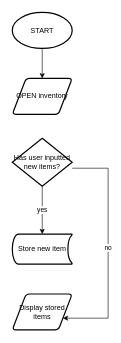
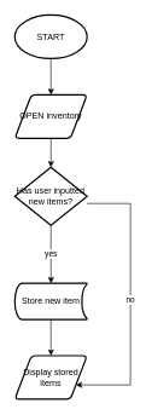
+ <mxCell id="4" style="edgeStyle=orthogonalEdgeStyle;rounded=0;orthogonalLoop=1;jettySize=auto;html=1;entryX=0.5;entryY=0;entryDx=0;entryDy=0;entryPerimeter=0;" edge="1" parent="1" source="5" target="8"><mxGeometry relative="1" as="geometry" /></mxCell>
+ <mxCell id="9" style="edgeStyle=orthogonalEdgeStyle;rounded=0;orthogonalLoop=1;jettySize=auto;html=1;" edge="1" parent="1" source="10" target="11"><mxGeometry relative="1" as="geometry" /></mxCell>
